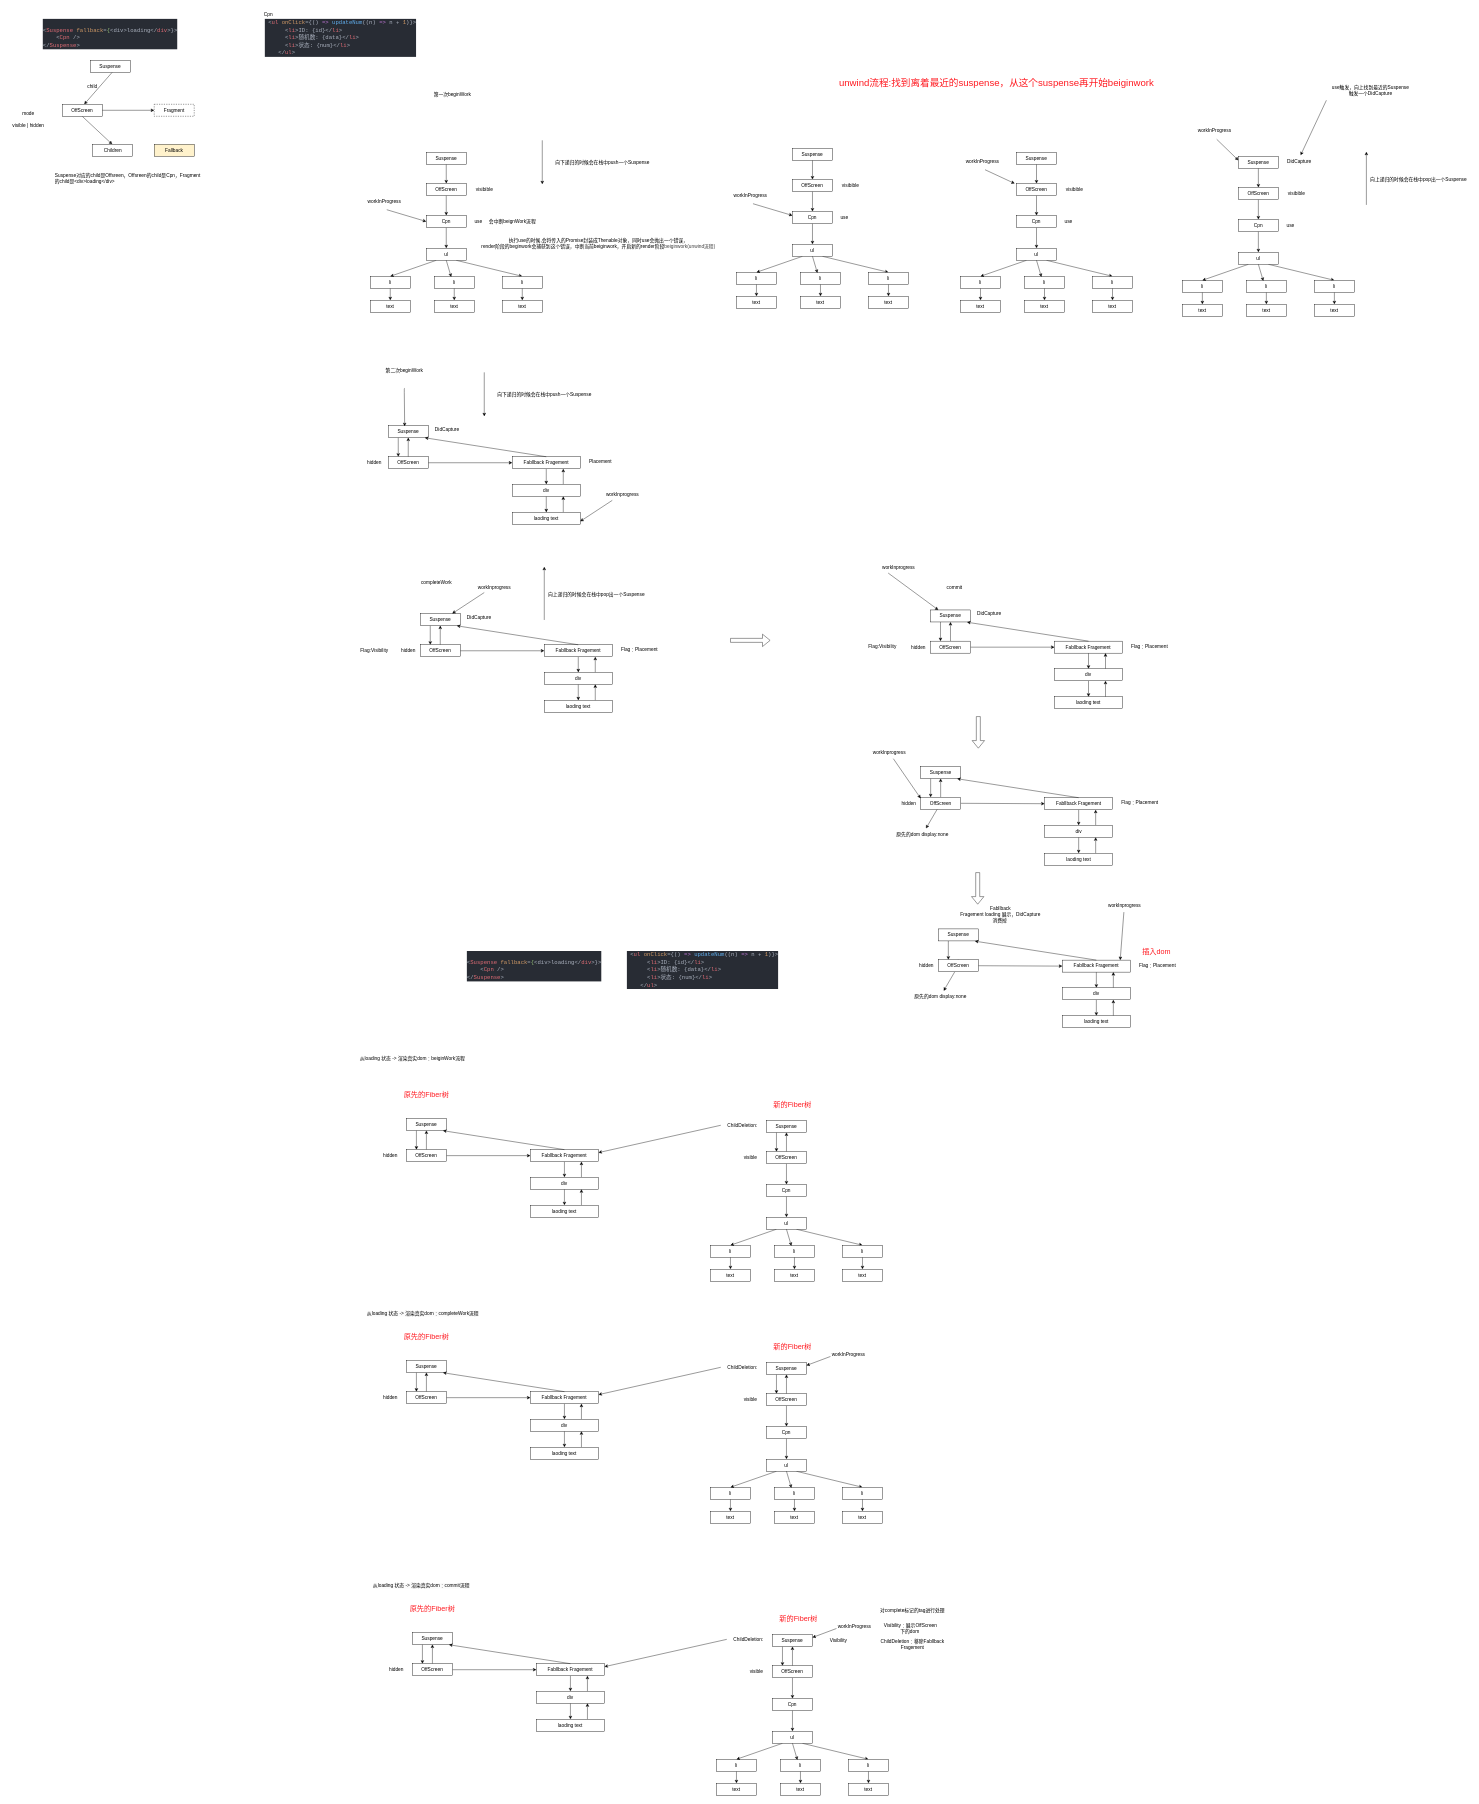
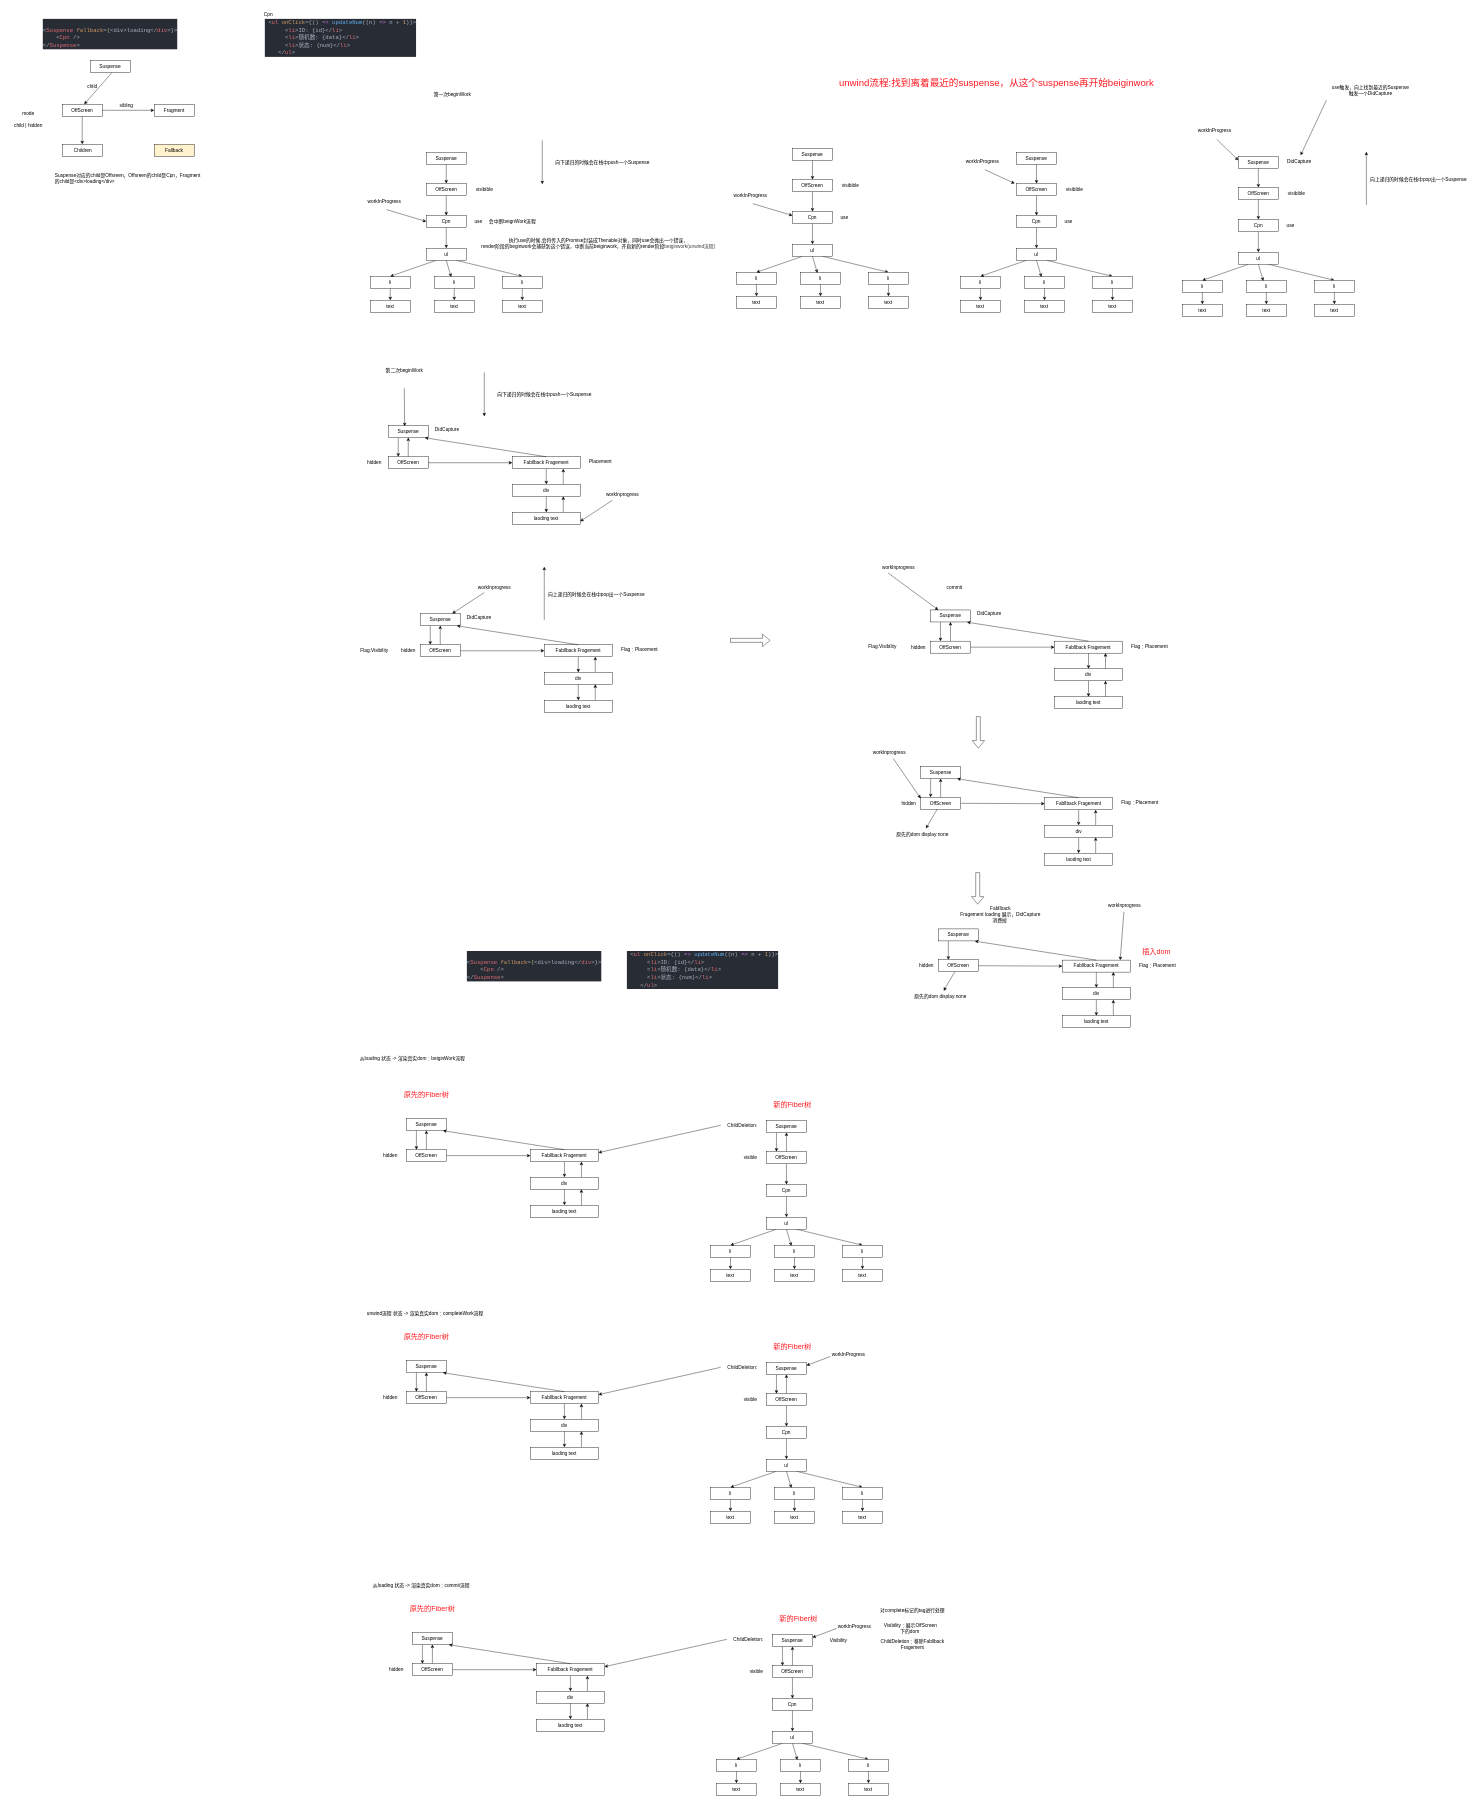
+ <mxCell id="8" value="sibling" style="text;html=1;align=center;verticalAlign=middle;resizable=0;points=[];autosize=1;strokeColor=none;fillColor=none;" parent="1" vertex="1"><mxGeometry x="285" y="248" width="60" height="30" as="geometry" /></mxCell>
- <mxCell id="7" value="Fragment" style="rounded=0;whiteSpace=wrap;html=1;dashed=1;" parent="1" vertex="1"><mxGeometry x="385" y="260" width="100" height="30" as="geometry" /></mxCell>
+ <mxCell id="7" value="Fragment" style="rounded=0;whiteSpace=wrap;html=1;" parent="1" vertex="1"><mxGeometry x="385" y="260" width="100" height="30" as="geometry" /></mxCell>
- <mxCell id="12" value="visible | hidden" style="text;html=1;align=center;verticalAlign=middle;resizable=0;points=[];autosize=1;strokeColor=none;fillColor=none;" parent="1" vertex="1"><mxGeometry x="20" y="298" width="100" height="30" as="geometry" /></mxCell>
+ <mxCell id="12" value="child | hidden" style="text;html=1;align=center;verticalAlign=middle;resizable=0;points=[];autosize=1;strokeColor=none;fillColor=none;" parent="1" vertex="1"><mxGeometry x="20" y="298" width="100" height="30" as="geometry" /></mxCell>
- <mxCell id="9" value="&amp;nbsp;Children" style="rounded=0;whiteSpace=wrap;html=1;" parent="1" vertex="1"><mxGeometry x="230" y="360" width="100" height="30" as="geometry" /></mxCell>
+ <mxCell id="9" value="&amp;nbsp;Children" style="rounded=0;whiteSpace=wrap;html=1;" parent="1" vertex="1"><mxGeometry x="155" y="360" width="100" height="30" as="geometry" /></mxCell>
- <mxCell id="79" value="completeWork" style="text;html=1;align=center;verticalAlign=middle;resizable=0;points=[];autosize=1;strokeColor=none;fillColor=none;" parent="1" vertex="1"><mxGeometry x="1040" y="1440" width="100" height="30" as="geometry" /></mxCell>
- <mxCell id="274" value="&lt;span style=&quot;color: rgb(0, 0, 0); font-family: Helvetica; font-size: 12px; font-style: normal; font-variant-ligatures: normal; font-variant-caps: normal; font-weight: 400; letter-spacing: normal; orphans: 2; text-align: center; text-indent: 0px; text-transform: none; widows: 2; word-spacing: 0px; -webkit-text-stroke-width: 0px; white-space: nowrap; background-color: rgb(251, 251, 251); text-decoration-thickness: initial; text-decoration-style: initial; text-decoration-color: initial; float: none; display: inline !important;&quot;&gt;从loading 状态 -&amp;gt; 渲染真实dom：completeWork流程&lt;/span&gt;" style="text;whiteSpace=wrap;html=1;" vertex="1" parent="1"><mxGeometry x="915.4" y="3270" width="300" height="40" as="geometry" /></mxCell>
+ <mxCell id="274" value="&lt;span style=&quot;color: rgb(0, 0, 0); font-family: Helvetica; font-size: 12px; font-style: normal; font-variant-ligatures: normal; font-variant-caps: normal; font-weight: 400; letter-spacing: normal; orphans: 2; text-align: center; text-indent: 0px; text-transform: none; widows: 2; word-spacing: 0px; -webkit-text-stroke-width: 0px; white-space: nowrap; background-color: rgb(251, 251, 251); text-decoration-thickness: initial; text-decoration-style: initial; text-decoration-color: initial; float: none; display: inline !important;&quot;&gt;unwind流程 状态 -&amp;gt; 渲染真实dom：completeWork流程&lt;/span&gt;" style="text;whiteSpace=wrap;html=1;" vertex="1" parent="1"><mxGeometry x="915.4" y="3270" width="300" height="40" as="geometry" /></mxCell>
